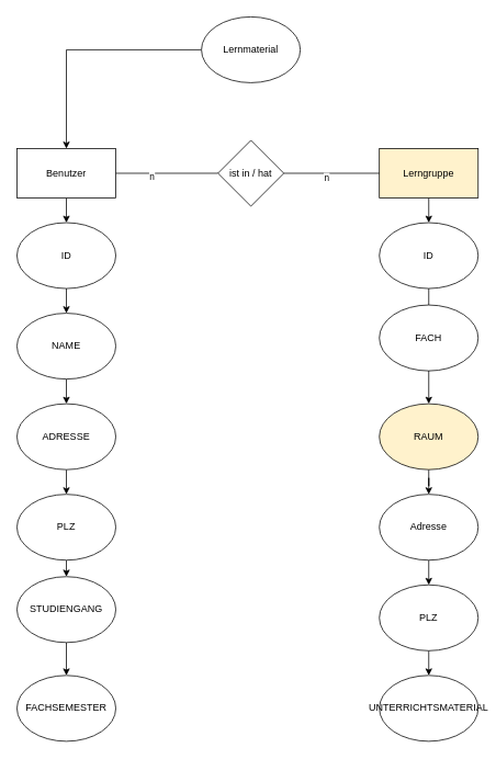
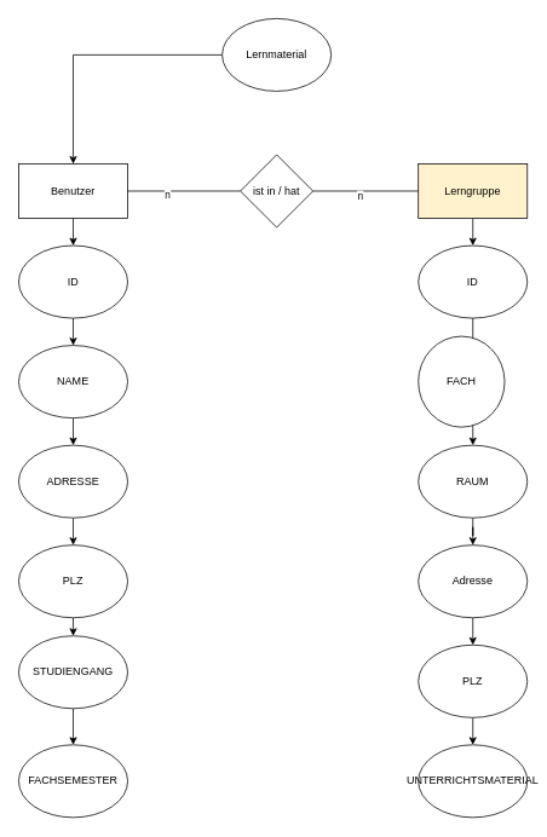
- <mxCell id="27" value="FACH" style="ellipse;whiteSpace=wrap;html=1;" vertex="1" parent="1"><mxGeometry x="460" y="370" width="120" height="80" as="geometry" /></mxCell>
+ <mxCell id="27" value="FACH" style="ellipse;whiteSpace=wrap;html=1;" vertex="1" parent="1"><mxGeometry x="460" y="370" width="95" height="100" as="geometry" /></mxCell>
- <mxCell id="22" value="RAUM" style="ellipse;whiteSpace=wrap;html=1;fillColor=#fff2cc;" vertex="1" parent="1"><mxGeometry x="460" y="490" width="120" height="80" as="geometry" /></mxCell>
+ <mxCell id="22" value="RAUM" style="ellipse;whiteSpace=wrap;html=1;" vertex="1" parent="1"><mxGeometry x="460" y="490" width="120" height="80" as="geometry" /></mxCell>
